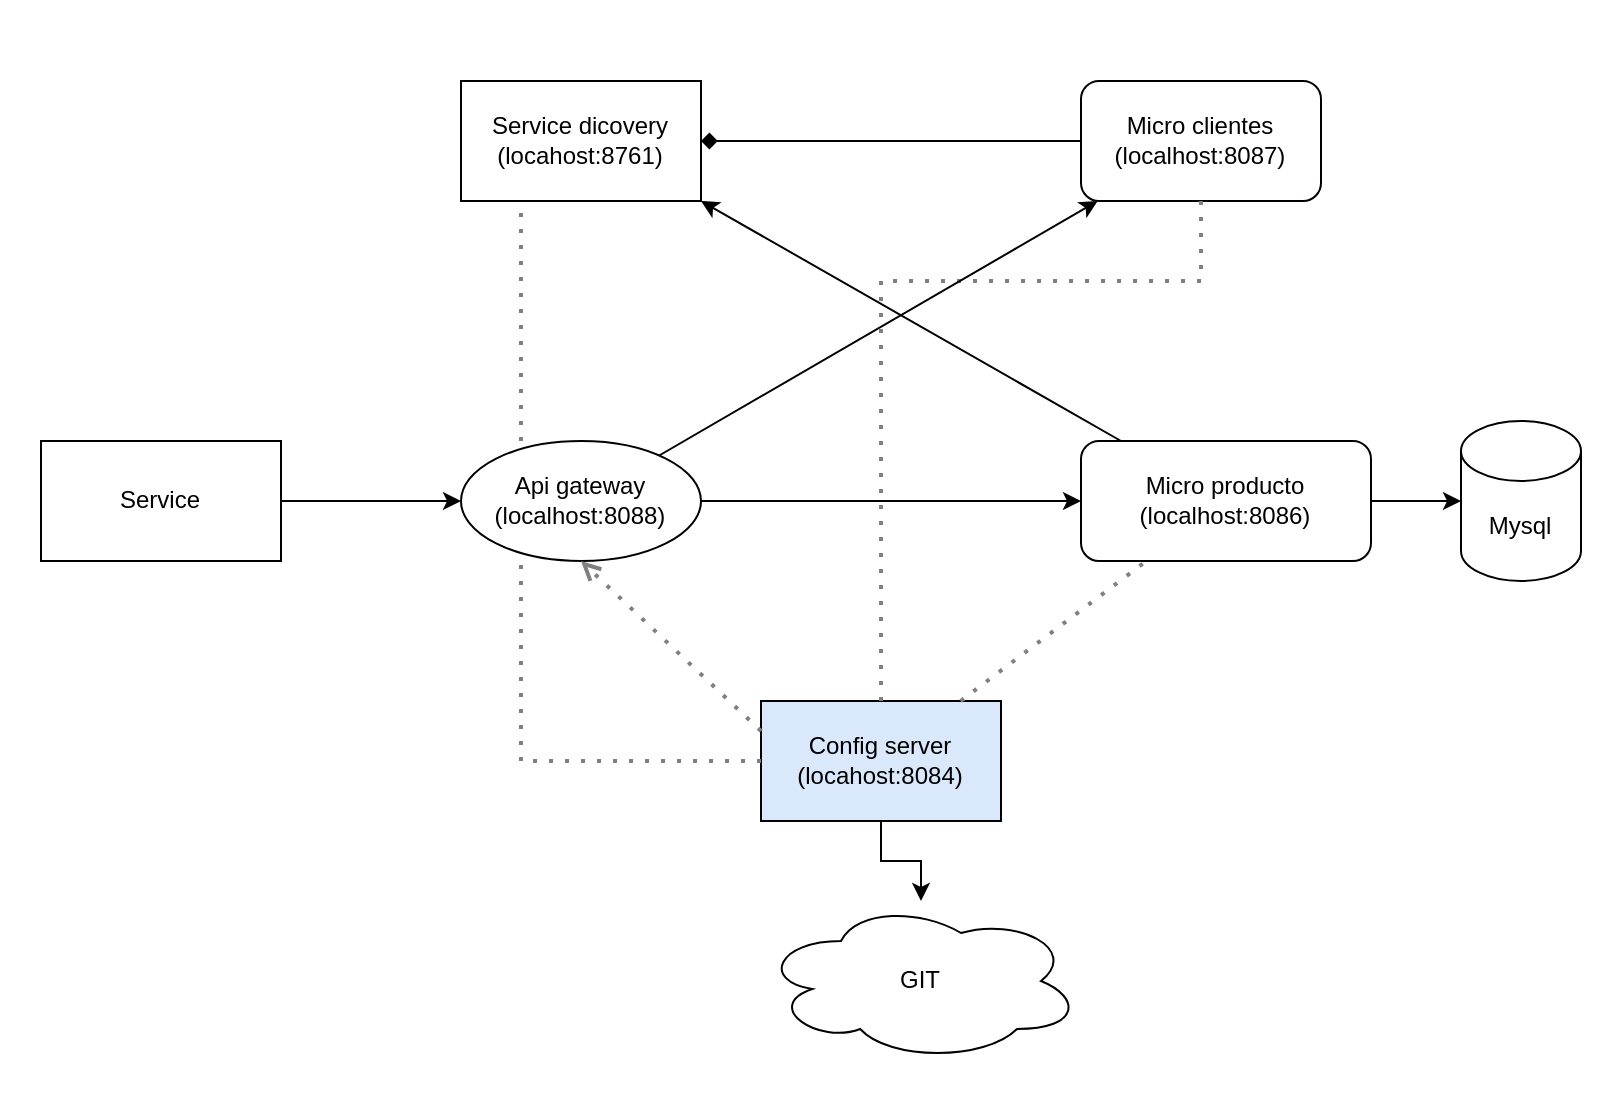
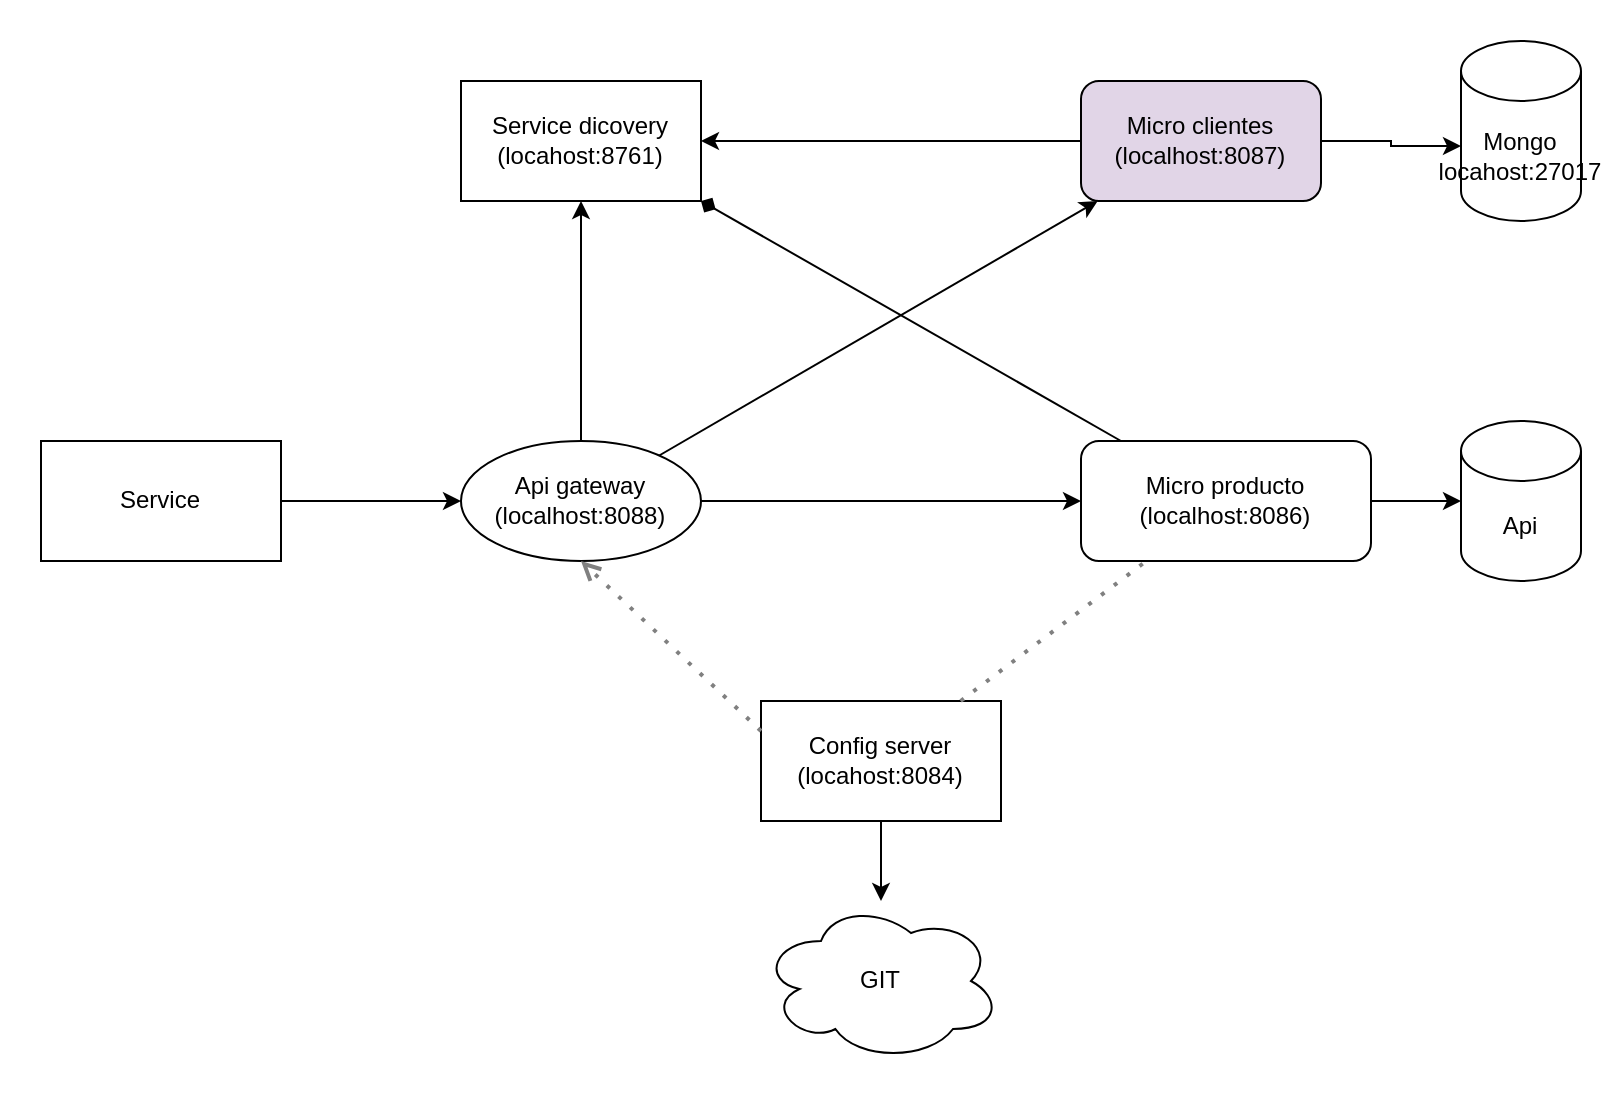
+ <mxCell id="2" value="Mongo locahost:27017" style="shape=cylinder3;whiteSpace=wrap;html=1;boundedLbl=1;backgroundOutline=1;size=15;" parent="1" vertex="1"><mxGeometry x="730" y="20" width="60" height="90" as="geometry" /></mxCell>
- <mxCell id="7" style="edgeStyle=orthogonalEdgeStyle;rounded=0;orthogonalLoop=1;jettySize=auto;html=1;entryX=1;entryY=0.5;entryDx=0;entryDy=0;endArrow=diamond;" parent="1" source="8" target="10" edge="1"><mxGeometry relative="1" as="geometry" /></mxCell>
+ <mxCell id="7" style="edgeStyle=orthogonalEdgeStyle;rounded=0;orthogonalLoop=1;jettySize=auto;html=1;entryX=1;entryY=0.5;entryDx=0;entryDy=0;" parent="1" source="8" target="10" edge="1"><mxGeometry relative="1" as="geometry" /></mxCell>
- <mxCell id="8" value="Micro clientes (localhost:8087)" style="rounded=1;whiteSpace=wrap;html=1;" parent="1" vertex="1"><mxGeometry x="540" y="40" width="120" height="60" as="geometry" /></mxCell>
+ <mxCell id="8" value="Micro clientes (localhost:8087)" style="rounded=1;whiteSpace=wrap;html=1;fillColor=#e1d5e7;" parent="1" vertex="1"><mxGeometry x="540" y="40" width="120" height="60" as="geometry" /></mxCell>
+ <mxCell id="6" style="edgeStyle=orthogonalEdgeStyle;rounded=0;orthogonalLoop=1;jettySize=auto;html=1;entryX=0;entryY=0;entryDx=0;entryDy=52.5;entryPerimeter=0;" parent="1" source="8" target="2" edge="1"><mxGeometry relative="1" as="geometry" /></mxCell>
- <mxCell id="4" style="rounded=0;orthogonalLoop=1;jettySize=auto;html=1;entryX=1;entryY=1;entryDx=0;entryDy=0;" parent="1" source="5" target="10" edge="1"><mxGeometry relative="1" as="geometry" /></mxCell>
+ <mxCell id="4" style="rounded=0;orthogonalLoop=1;jettySize=auto;html=1;entryX=1;entryY=1;entryDx=0;entryDy=0;endArrow=diamond;" parent="1" source="5" target="10" edge="1"><mxGeometry relative="1" as="geometry" /></mxCell>
- <mxCell id="15" value="" style="endArrow=none;dashed=1;html=1;dashPattern=1 3;strokeWidth=2;rounded=0;entryX=0.5;entryY=1;entryDx=0;entryDy=0;strokeColor=#808080;" parent="1" source="12" target="8" edge="1"><mxGeometry width="50" height="50" relative="1" as="geometry"><mxPoint x="660" y="290" as="sourcePoint" /><mxPoint x="710" y="240" as="targetPoint" /><Array as="points"><mxPoint x="440" y="140" /><mxPoint x="600" y="140" /></Array></mxGeometry></mxCell>
+ <mxCell id="17" style="edgeStyle=none;rounded=0;orthogonalLoop=1;jettySize=auto;html=1;entryX=0.5;entryY=1;entryDx=0;entryDy=0;" parent="1" source="20" target="10" edge="1"><mxGeometry relative="1" as="geometry" /></mxCell>
- <mxCell id="9" value="Mysql" style="shape=cylinder3;whiteSpace=wrap;html=1;boundedLbl=1;backgroundOutline=1;size=15;" parent="1" vertex="1"><mxGeometry x="730" y="210" width="60" height="80" as="geometry" /></mxCell>
+ <mxCell id="9" value="Api" style="shape=cylinder3;whiteSpace=wrap;html=1;boundedLbl=1;backgroundOutline=1;size=15;" parent="1" vertex="1"><mxGeometry x="730" y="210" width="60" height="80" as="geometry" /></mxCell>
- <mxCell id="16" value="" style="endArrow=none;dashed=1;html=1;dashPattern=1 3;strokeWidth=2;rounded=0;exitX=0;exitY=0.5;exitDx=0;exitDy=0;entryX=0.25;entryY=1;entryDx=0;entryDy=0;strokeColor=#808080;" parent="1" source="12" target="10" edge="1"><mxGeometry width="50" height="50" relative="1" as="geometry"><mxPoint x="190" y="280" as="sourcePoint" /><mxPoint x="240" y="230" as="targetPoint" /><Array as="points"><mxPoint x="260" y="380" /></Array></mxGeometry></mxCell>
- <mxCell id="12" value="Config server (locahost:8084)" style="rounded=0;whiteSpace=wrap;html=1;fillColor=#dae8fc;" parent="1" vertex="1"><mxGeometry x="380" y="350" width="120" height="60" as="geometry" /></mxCell>
+ <mxCell id="12" value="Config server (locahost:8084)" style="rounded=0;whiteSpace=wrap;html=1;" parent="1" vertex="1"><mxGeometry x="380" y="350" width="120" height="60" as="geometry" /></mxCell>
- <mxCell id="13" value="GIT" style="ellipse;shape=cloud;whiteSpace=wrap;html=1;" parent="1" vertex="1"><mxGeometry x="380" y="450" width="160" height="80" as="geometry" /></mxCell>
+ <mxCell id="13" value="GIT" style="ellipse;shape=cloud;whiteSpace=wrap;html=1;" parent="1" vertex="1"><mxGeometry x="380" y="450" width="120" height="80" as="geometry" /></mxCell>
